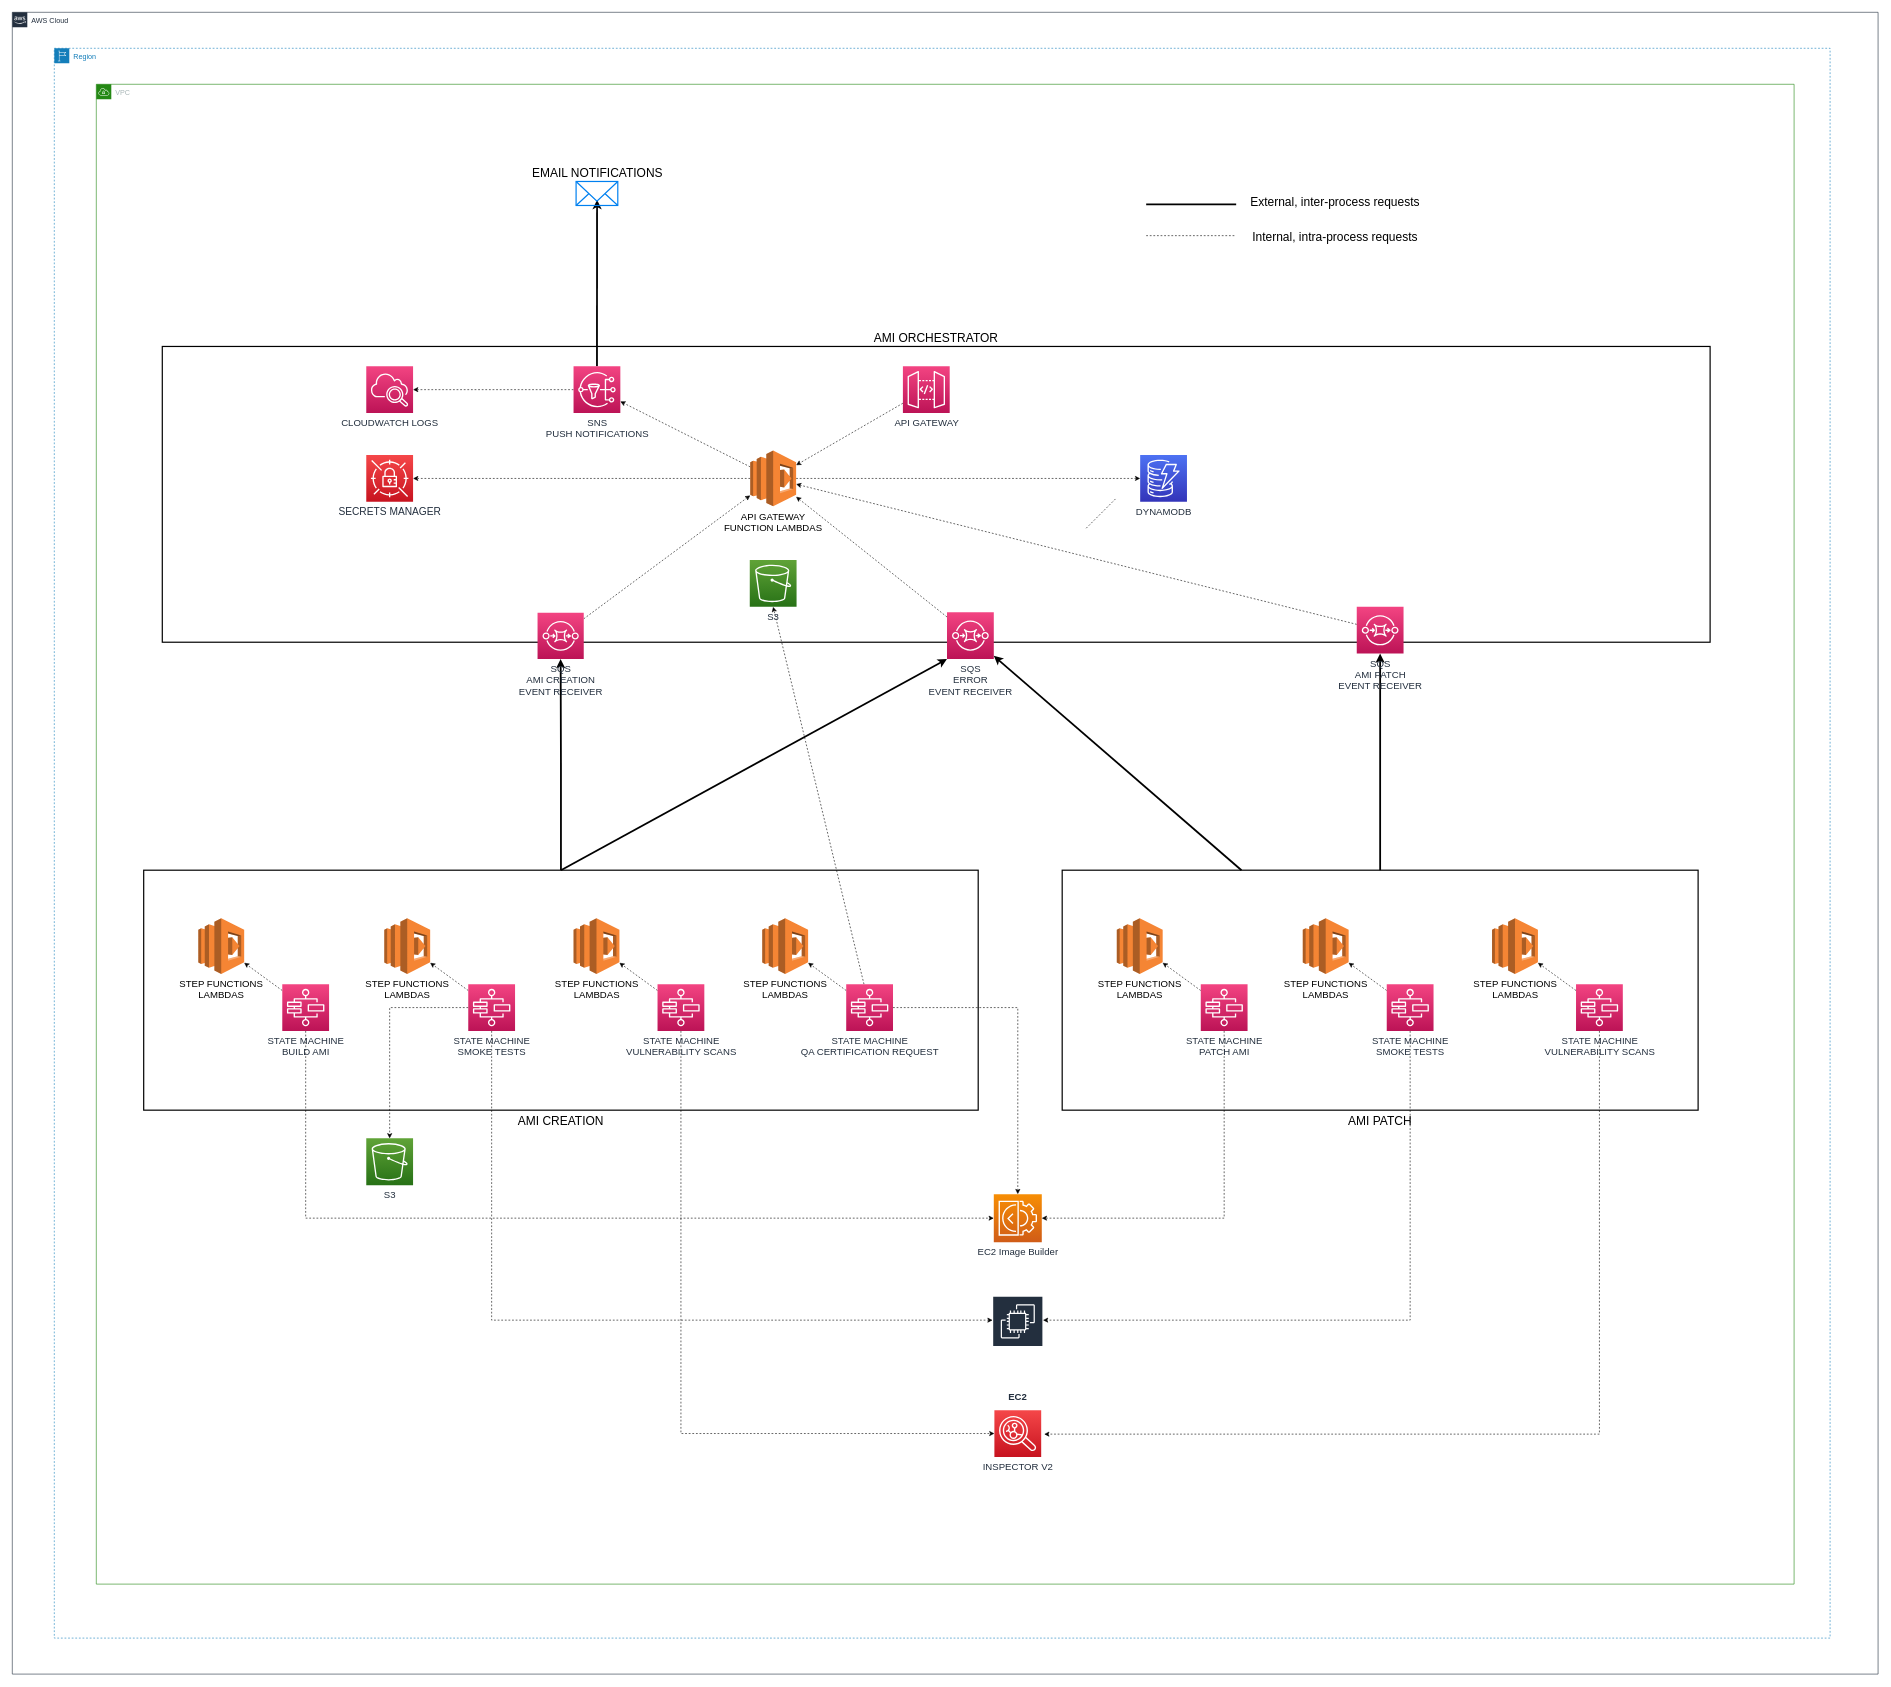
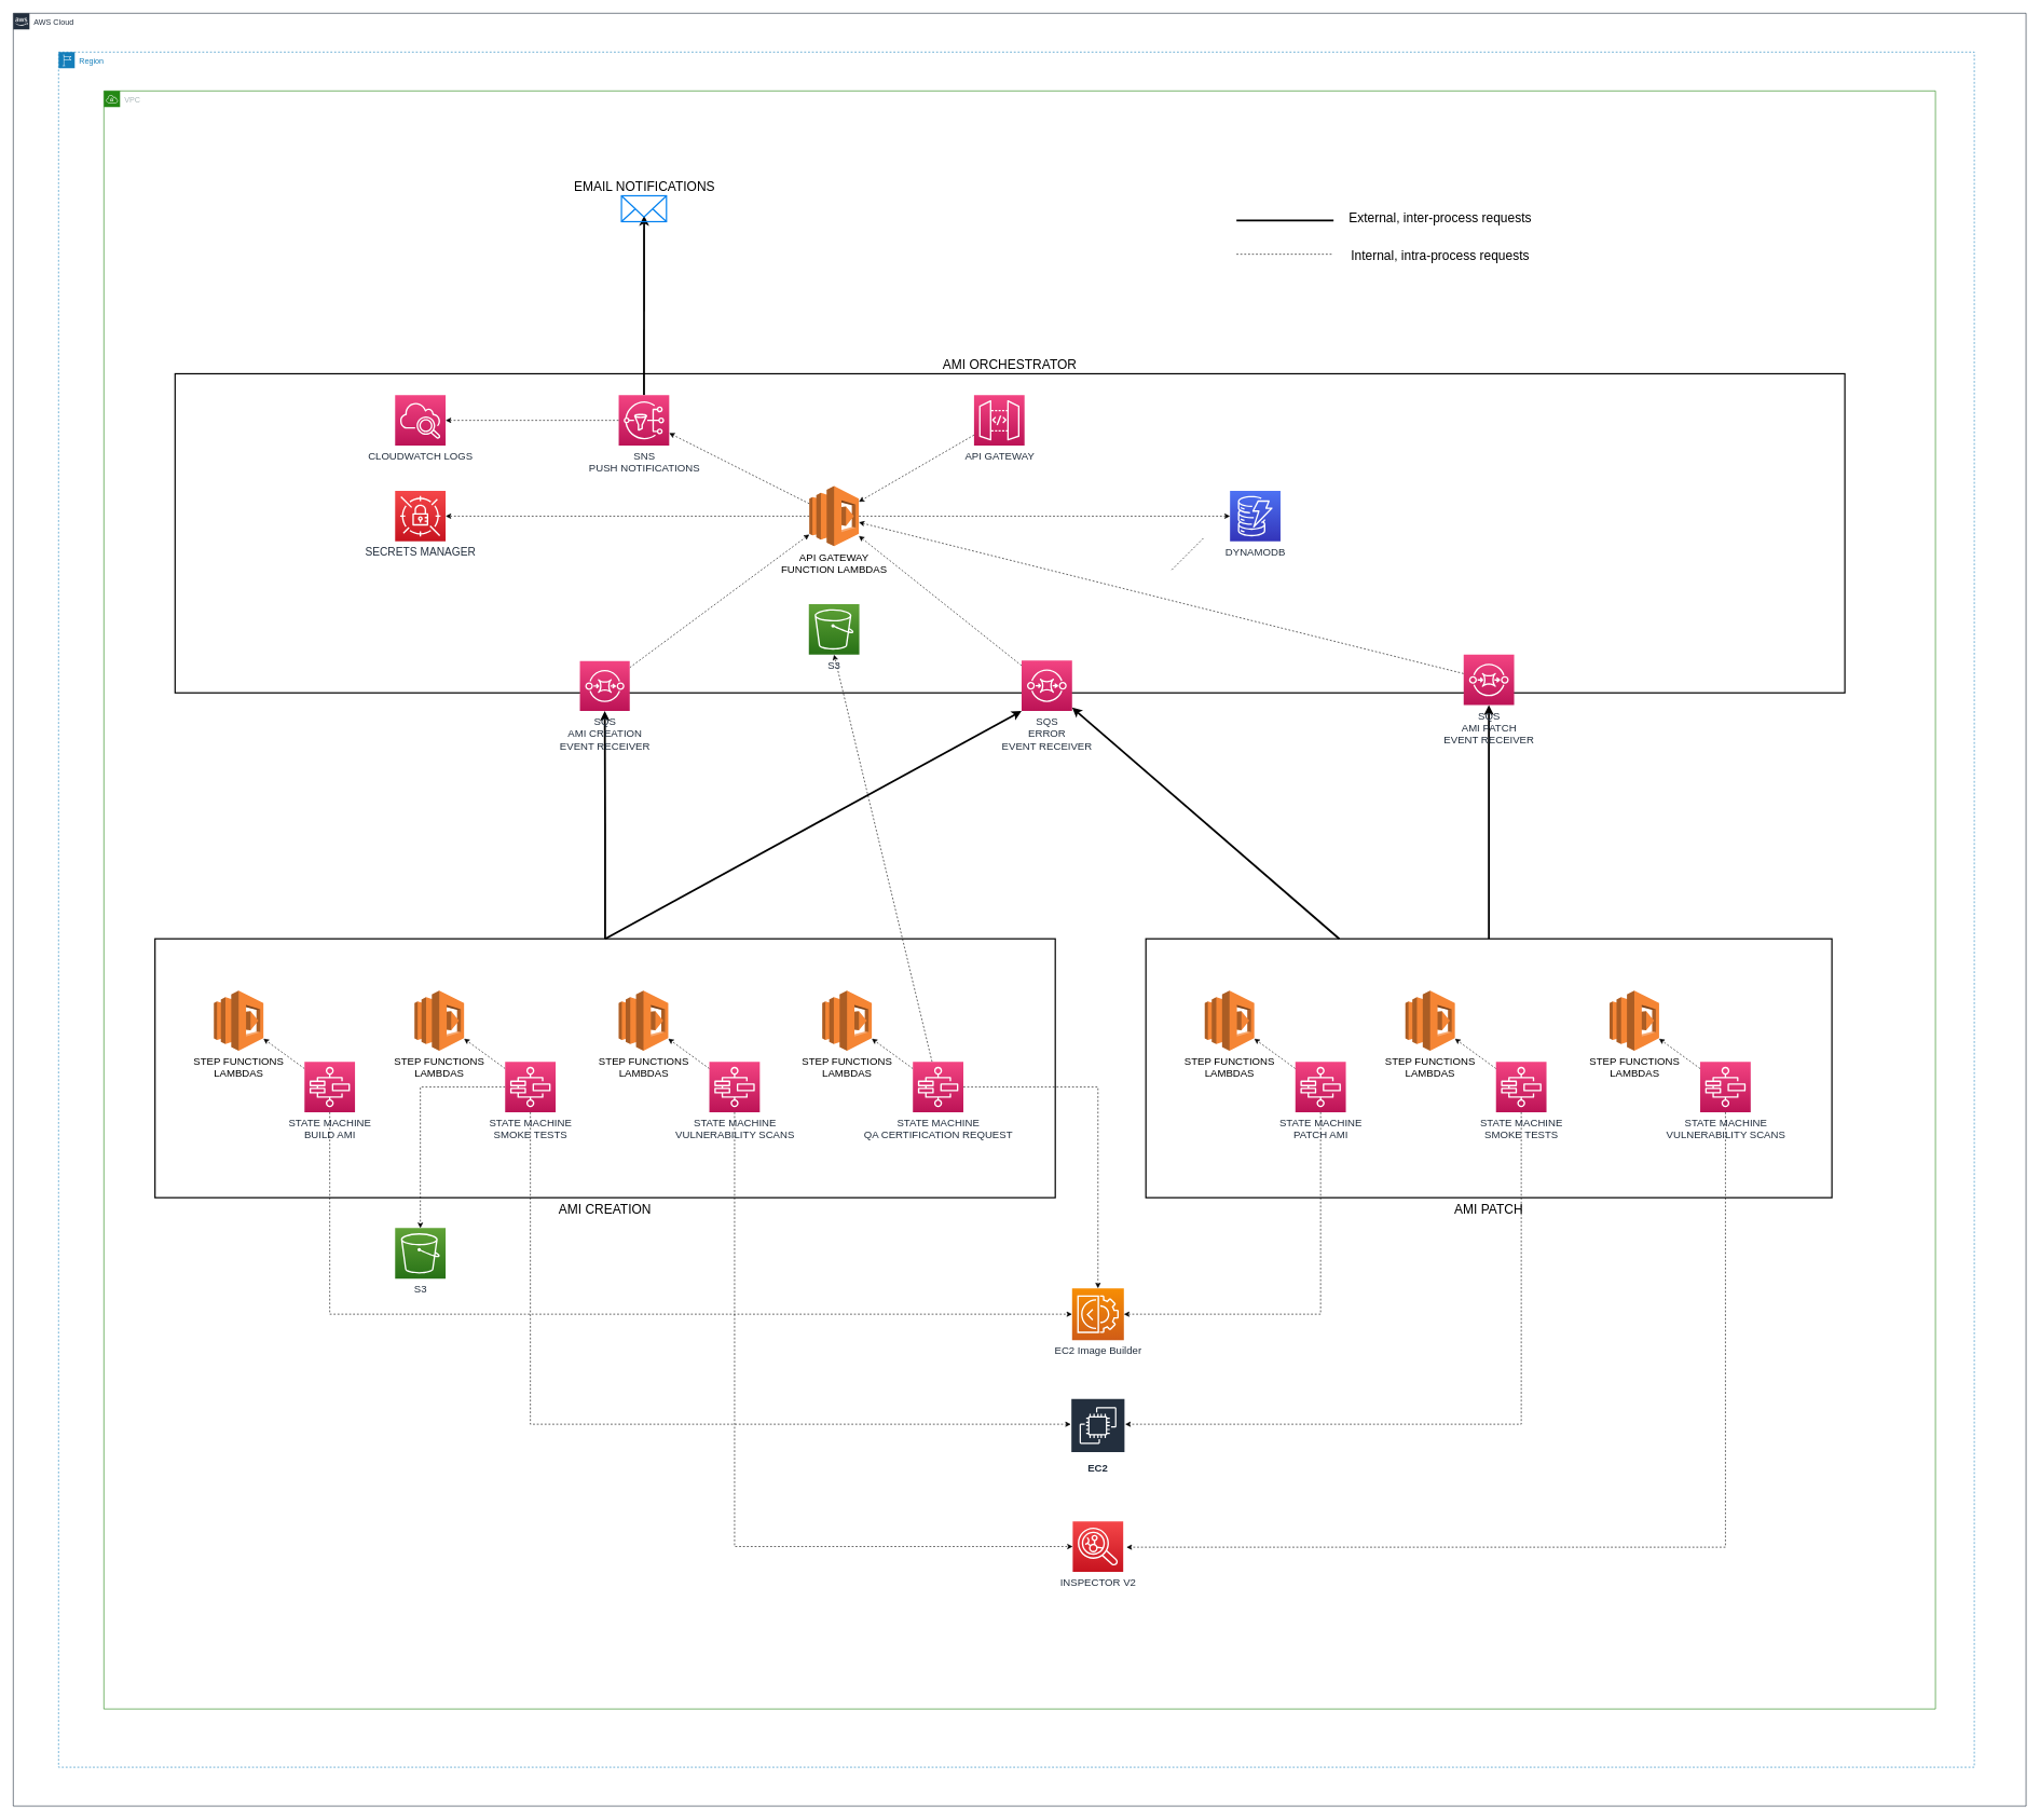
- <mxCell id="63" value="EC2" style="outlineConnect=0;fontColor=#232F3E;gradientColor=none;strokeColor=#ffffff;fillColor=#232F3E;dashed=0;verticalLabelPosition=middle;verticalAlign=bottom;align=center;html=1;whiteSpace=wrap;fontSize=16;fontStyle=1;spacing=3;shape=mxgraph.aws4.productIcon;prIcon=mxgraph.aws4.ec2;" parent="1" vertex="1"><mxGeometry x="1654" y="2160" width="84" height="180" as="geometry" /></mxCell>
+ <mxCell id="63" value="EC2" style="outlineConnect=0;fontColor=#232F3E;gradientColor=none;strokeColor=#ffffff;fillColor=#232F3E;dashed=0;verticalLabelPosition=middle;verticalAlign=bottom;align=center;html=1;whiteSpace=wrap;fontSize=16;fontStyle=1;spacing=3;shape=mxgraph.aws4.productIcon;prIcon=mxgraph.aws4.ec2;" parent="1" vertex="1"><mxGeometry x="1654" y="2160" width="84" height="120" as="geometry" /></mxCell>
